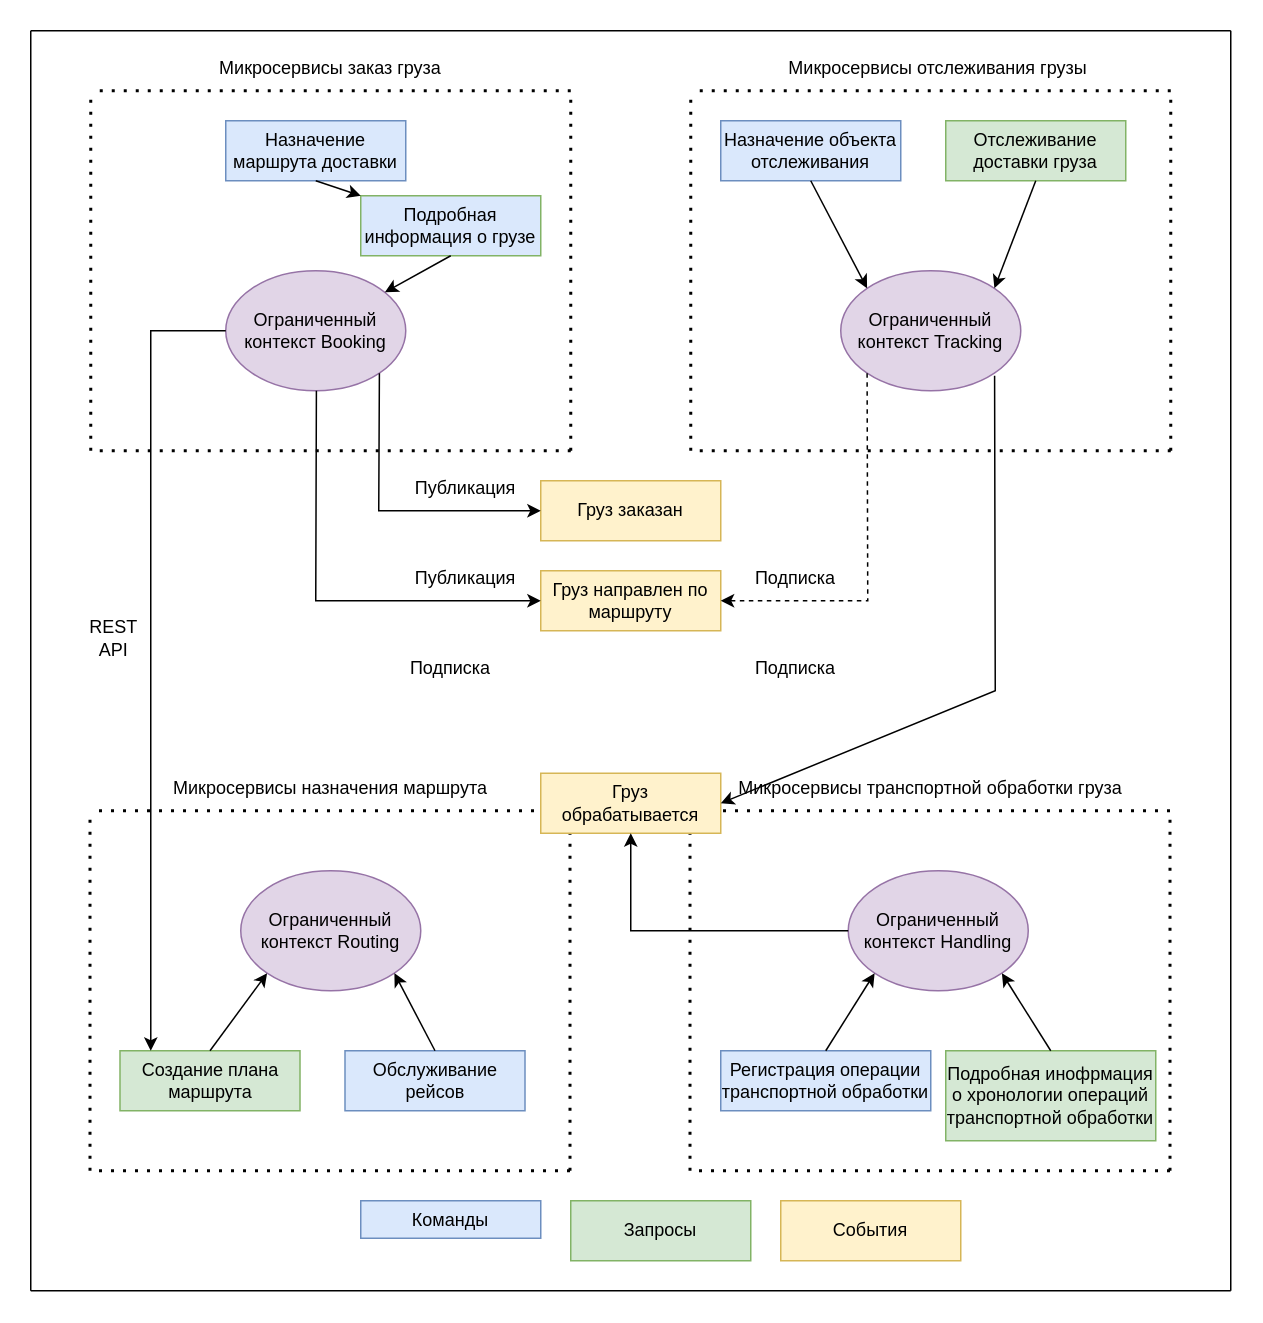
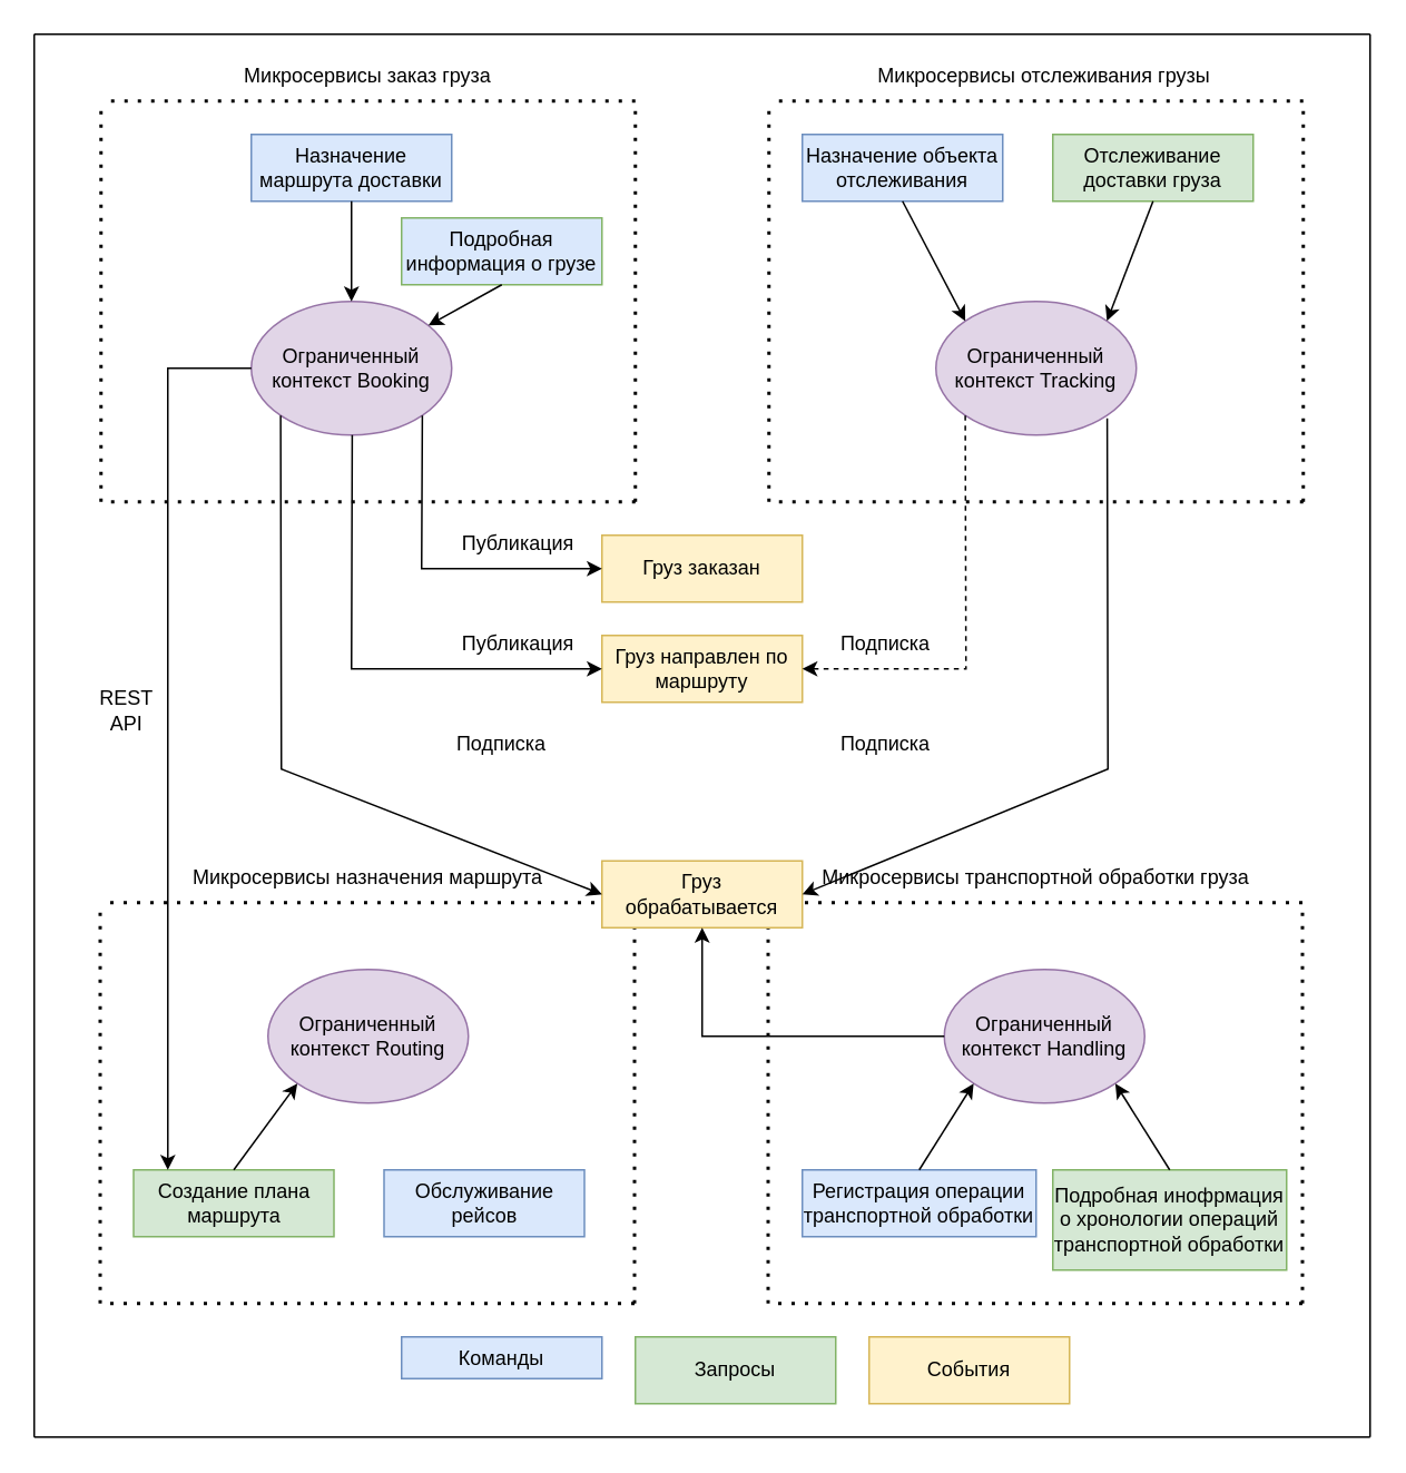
- <mxCell id="15" value="" style="endArrow=classic;html=1;rounded=0;exitX=0.5;exitY=1;exitDx=0;exitDy=0;" edge="1" parent="1" source="2" target="11"><mxGeometry width="50" height="50" relative="1" as="geometry"><mxPoint x="310" y="180" as="sourcePoint" /><mxPoint x="273.772" y="202.642" as="targetPoint" /></mxGeometry></mxCell>
+ <mxCell id="15" value="" style="endArrow=classic;html=1;rounded=0;exitX=0.5;exitY=1;exitDx=0;exitDy=0;entryX=0.5;entryY=0;entryDx=0;entryDy=0;" edge="1" parent="1" source="2" target="12"><mxGeometry width="50" height="50" relative="1" as="geometry"><mxPoint x="310" y="180" as="sourcePoint" /><mxPoint x="273.772" y="202.642" as="targetPoint" /></mxGeometry></mxCell>
+ <mxCell id="52" value="" style="endArrow=classic;html=1;rounded=0;exitX=0;exitY=1;exitDx=0;exitDy=0;entryX=0;entryY=0.5;entryDx=0;entryDy=0;" edge="1" parent="1" source="12" target="47"><mxGeometry width="50" height="50" relative="1" as="geometry"><mxPoint x="180.426" y="260.004" as="sourcePoint" /><mxPoint x="270" y="400" as="targetPoint" /><Array as="points"><mxPoint x="168" y="460" /></Array></mxGeometry></mxCell>
- <mxCell id="41" value="" style="endArrow=classic;html=1;rounded=0;exitX=0.5;exitY=0;exitDx=0;exitDy=0;entryX=1;entryY=1;entryDx=0;entryDy=0;" edge="1" parent="1" source="38" target="39"><mxGeometry width="50" height="50" relative="1" as="geometry"><mxPoint x="589.5" y="880" as="sourcePoint" /><mxPoint x="270" y="640" as="targetPoint" /></mxGeometry></mxCell>
